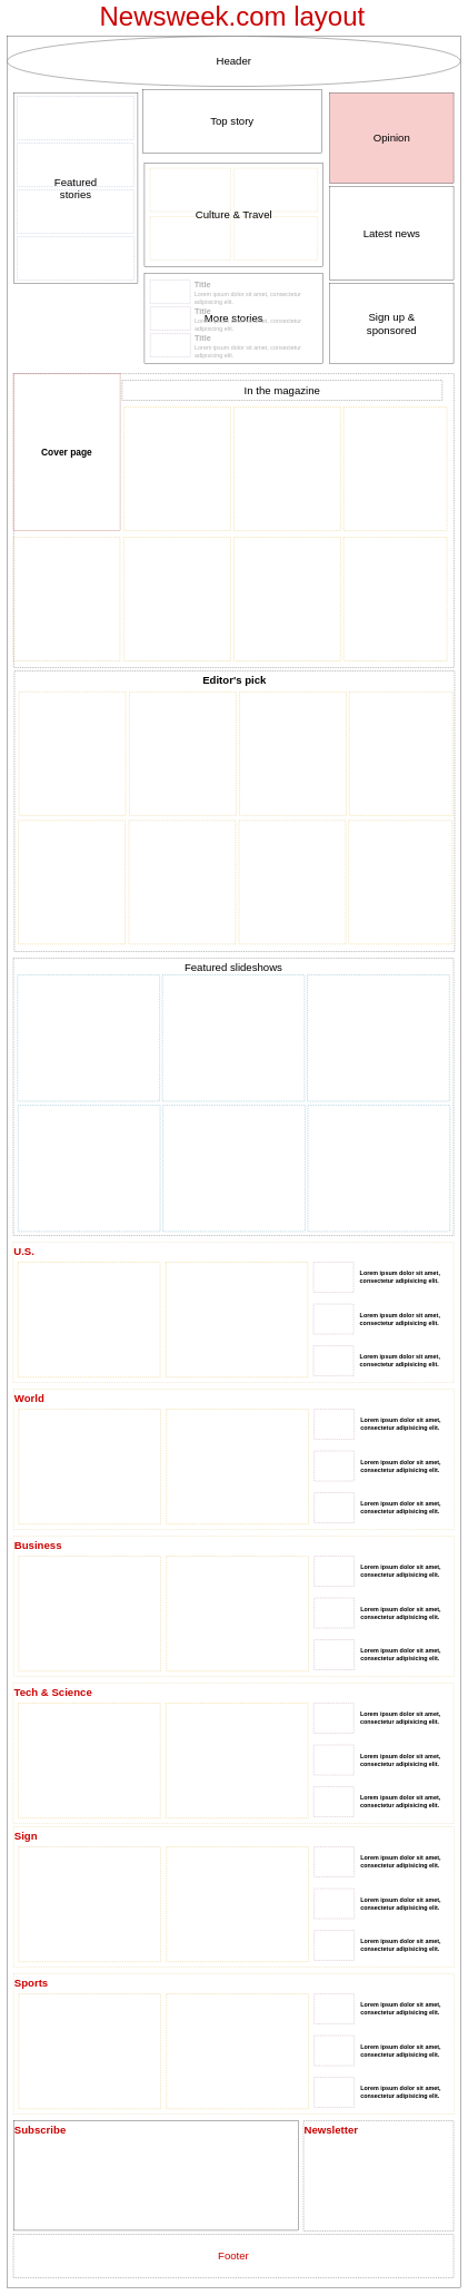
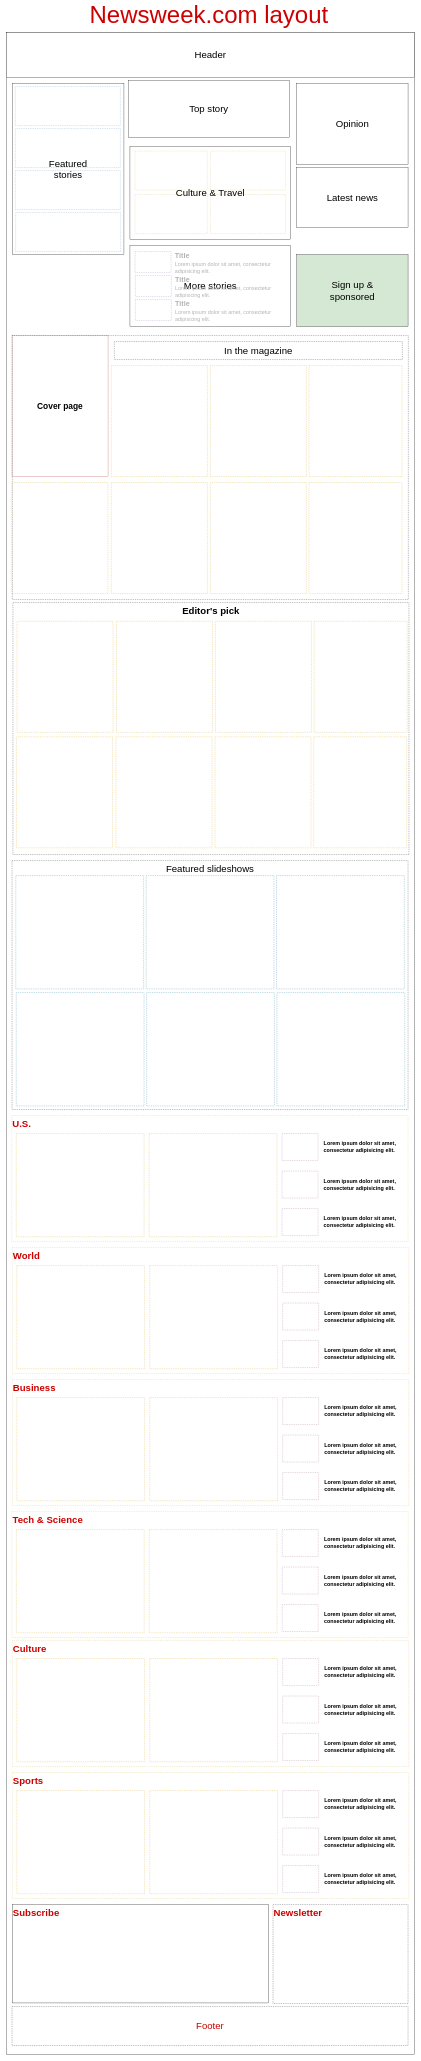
- <mxCell id="3" value="Header" style="ellipse;whiteSpace=wrap;html=1;fontSize=32;" parent="1" vertex="1"><mxGeometry x="20" y="90" width="1360" height="150" as="geometry" /></mxCell>
+ <mxCell id="3" value="Header" style="rounded=0;whiteSpace=wrap;html=1;fontSize=32;" parent="1" vertex="1"><mxGeometry x="20" y="90" width="1360" height="150" as="geometry" /></mxCell>
- <mxCell id="5" value="Opinion" style="rounded=0;whiteSpace=wrap;html=1;fontSize=32;fillColor=#f8cecc;" parent="1" vertex="1"><mxGeometry x="988" y="260" width="371" height="270" as="geometry" /></mxCell>
+ <mxCell id="5" value="Opinion" style="rounded=0;whiteSpace=wrap;html=1;fontSize=32;" parent="1" vertex="1"><mxGeometry x="988" y="260" width="371" height="270" as="geometry" /></mxCell>
- <mxCell id="7" value="Latest news" style="rounded=0;whiteSpace=wrap;html=1;fontSize=32;" parent="1" vertex="1"><mxGeometry x="988" y="540" width="371" height="280" as="geometry" /></mxCell>
+ <mxCell id="7" value="Latest news" style="rounded=0;whiteSpace=wrap;html=1;fontSize=32;" parent="1" vertex="1"><mxGeometry x="988" y="540" width="371" height="200" as="geometry" /></mxCell>
- <mxCell id="29" value="Sign up &amp;amp;&lt;br&gt;sponsored" style="rounded=0;whiteSpace=wrap;html=1;fontSize=32;" parent="1" vertex="1"><mxGeometry x="988" y="830" width="371" height="240" as="geometry" /></mxCell>
+ <mxCell id="29" value="Sign up &amp;amp;&lt;br&gt;sponsored" style="rounded=0;whiteSpace=wrap;html=1;fontSize=32;fillColor=#d5e8d4;" parent="1" vertex="1"><mxGeometry x="988" y="830" width="371" height="240" as="geometry" /></mxCell>
- <mxCell id="33" value="In the magazine" style="rounded=0;whiteSpace=wrap;html=1;dashed=1;fillColor=none;fontSize=32;fontColor=#000000;align=center;" parent="1" vertex="1"><mxGeometry x="365" y="1120" width="960" height="60" as="geometry" /></mxCell>
+ <mxCell id="33" value="In the magazine" style="rounded=0;whiteSpace=wrap;html=1;dashed=1;fillColor=none;fontSize=32;fontColor=#000000;align=center;" parent="1" vertex="1"><mxGeometry x="380" y="1120" width="960" height="60" as="geometry" /></mxCell>
- <mxCell id="89" value="Sign" style="rounded=0;whiteSpace=wrap;html=1;dashed=1;fillColor=none;fontSize=32;align=left;gradientColor=#ffd966;strokeColor=#d6b656;fontColor=#CC0000;verticalAlign=top;fontStyle=1" parent="88" vertex="1"><mxGeometry width="1321" height="420" as="geometry" /></mxCell>
+ <mxCell id="89" value="Culture" style="rounded=0;whiteSpace=wrap;html=1;dashed=1;fillColor=none;fontSize=32;align=left;gradientColor=#ffd966;strokeColor=#d6b656;fontColor=#CC0000;verticalAlign=top;fontStyle=1" parent="88" vertex="1"><mxGeometry width="1321" height="420" as="geometry" /></mxCell>
